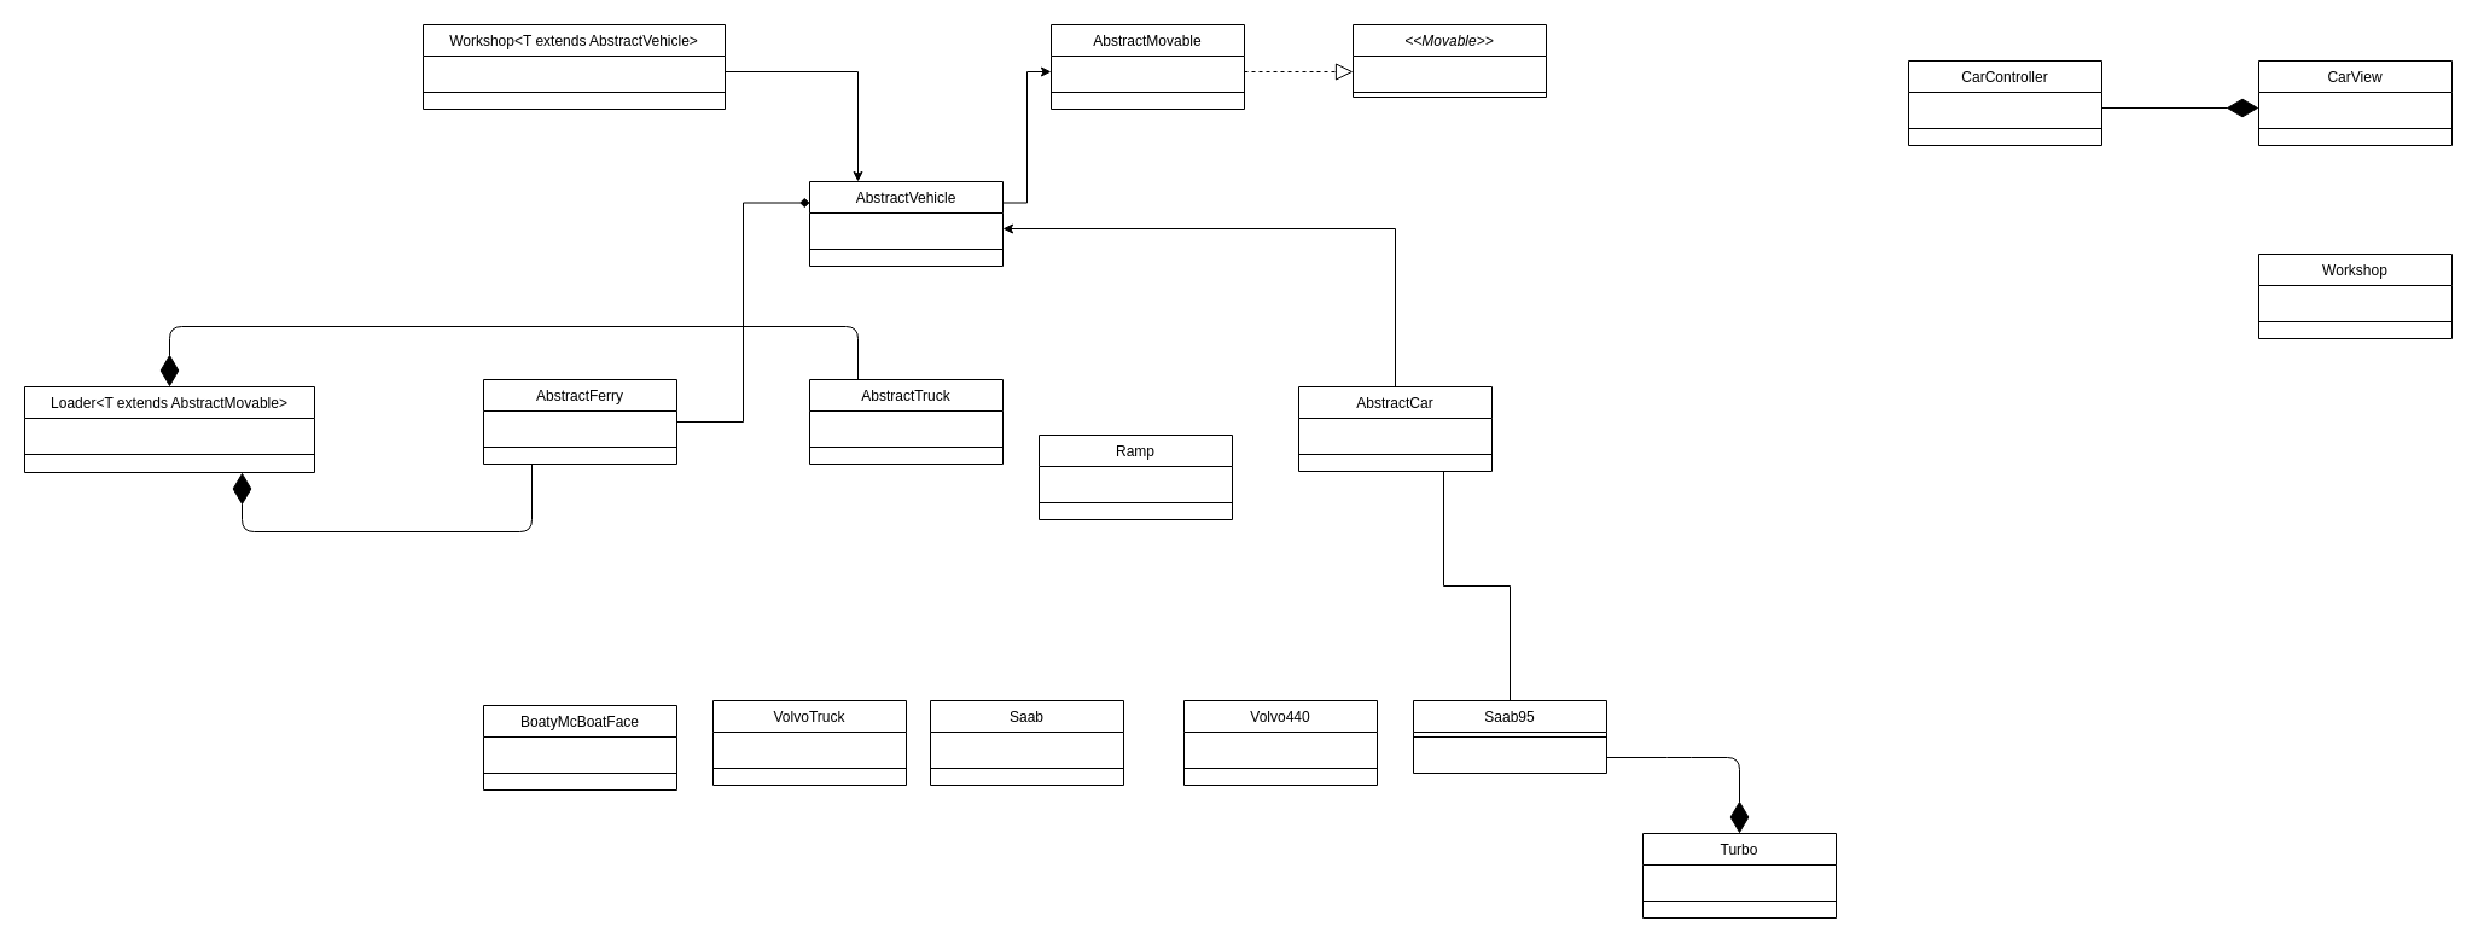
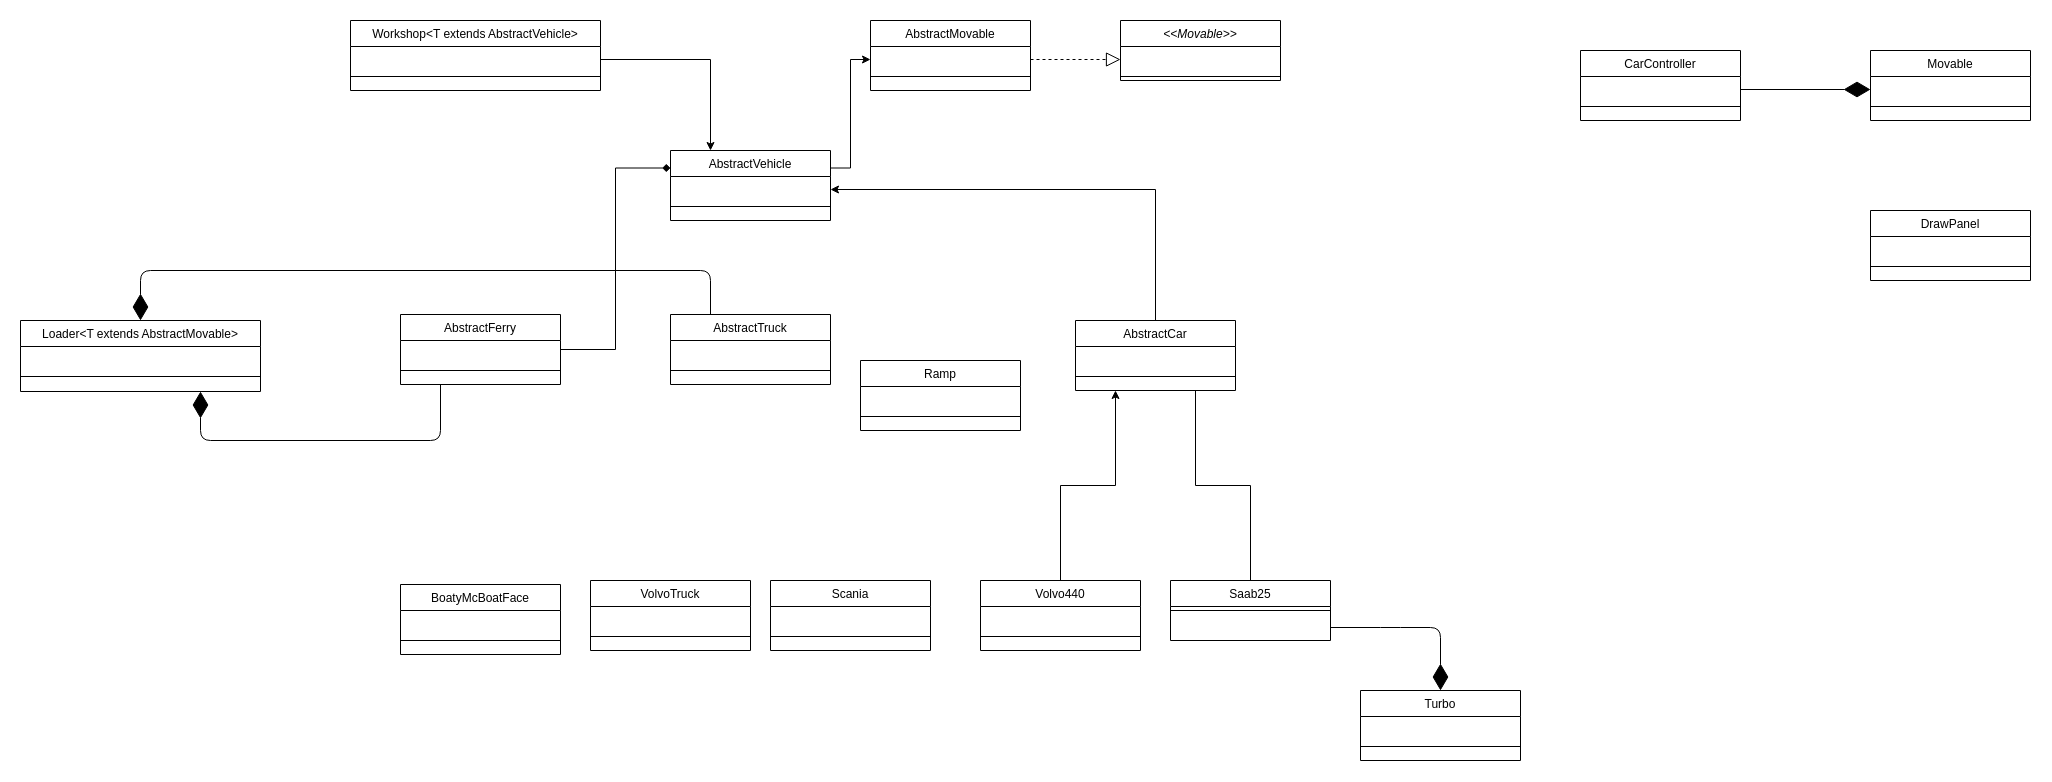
- <mxCell id="61" value="CarView" style="swimlane;fontStyle=0;align=center;verticalAlign=top;childLayout=stackLayout;horizontal=1;startSize=26;horizontalStack=0;resizeParent=1;resizeLast=0;collapsible=1;marginBottom=0;rounded=0;shadow=0;strokeWidth=1;" vertex="1" parent="1"><mxGeometry x="1870" y="50" width="160" height="70" as="geometry"><mxRectangle x="340" y="380" width="170" height="26" as="alternateBounds" /></mxGeometry></mxCell>
+ <mxCell id="61" value="Movable" style="swimlane;fontStyle=0;align=center;verticalAlign=top;childLayout=stackLayout;horizontal=1;startSize=26;horizontalStack=0;resizeParent=1;resizeLast=0;collapsible=1;marginBottom=0;rounded=0;shadow=0;strokeWidth=1;" vertex="1" parent="1"><mxGeometry x="1870" y="50" width="160" height="70" as="geometry"><mxRectangle x="340" y="380" width="170" height="26" as="alternateBounds" /></mxGeometry></mxCell>
- <mxCell id="58" value="Workshop" style="swimlane;fontStyle=0;align=center;verticalAlign=top;childLayout=stackLayout;horizontal=1;startSize=26;horizontalStack=0;resizeParent=1;resizeLast=0;collapsible=1;marginBottom=0;rounded=0;shadow=0;strokeWidth=1;" vertex="1" parent="1"><mxGeometry x="1870" y="210" width="160" height="70" as="geometry"><mxRectangle x="340" y="380" width="170" height="26" as="alternateBounds" /></mxGeometry></mxCell>
+ <mxCell id="58" value="DrawPanel" style="swimlane;fontStyle=0;align=center;verticalAlign=top;childLayout=stackLayout;horizontal=1;startSize=26;horizontalStack=0;resizeParent=1;resizeLast=0;collapsible=1;marginBottom=0;rounded=0;shadow=0;strokeWidth=1;" vertex="1" parent="1"><mxGeometry x="1870" y="210" width="160" height="70" as="geometry"><mxRectangle x="340" y="380" width="170" height="26" as="alternateBounds" /></mxGeometry></mxCell>
+ <mxCell id="40" style="edgeStyle=orthogonalEdgeStyle;rounded=0;orthogonalLoop=1;jettySize=auto;html=1;entryX=0.25;entryY=1;entryDx=0;entryDy=0;exitX=0.5;exitY=0;exitDx=0;exitDy=0;" edge="1" parent="1" source="5" target="11"><mxGeometry relative="1" as="geometry" /></mxCell>
- <mxCell id="17" value="Saab" style="swimlane;fontStyle=0;align=center;verticalAlign=top;childLayout=stackLayout;horizontal=1;startSize=26;horizontalStack=0;resizeParent=1;resizeLast=0;collapsible=1;marginBottom=0;rounded=0;shadow=0;strokeWidth=1;" parent="1" vertex="1"><mxGeometry x="770" y="580" width="160" height="70" as="geometry"><mxRectangle x="340" y="380" width="170" height="26" as="alternateBounds" /></mxGeometry></mxCell>
+ <mxCell id="17" value="Scania" style="swimlane;fontStyle=0;align=center;verticalAlign=top;childLayout=stackLayout;horizontal=1;startSize=26;horizontalStack=0;resizeParent=1;resizeLast=0;collapsible=1;marginBottom=0;rounded=0;shadow=0;strokeWidth=1;" parent="1" vertex="1"><mxGeometry x="770" y="580" width="160" height="70" as="geometry"><mxRectangle x="340" y="380" width="170" height="26" as="alternateBounds" /></mxGeometry></mxCell>
- <mxCell id="2" value="Saab95" style="swimlane;fontStyle=0;align=center;verticalAlign=top;childLayout=stackLayout;horizontal=1;startSize=26;horizontalStack=0;resizeParent=1;resizeLast=0;collapsible=1;marginBottom=0;rounded=0;shadow=0;strokeWidth=1;" parent="1" vertex="1"><mxGeometry x="1170" y="580" width="160" height="60" as="geometry"><mxRectangle x="130" y="380" width="160" height="26" as="alternateBounds" /></mxGeometry></mxCell>
+ <mxCell id="2" value="Saab25" style="swimlane;fontStyle=0;align=center;verticalAlign=top;childLayout=stackLayout;horizontal=1;startSize=26;horizontalStack=0;resizeParent=1;resizeLast=0;collapsible=1;marginBottom=0;rounded=0;shadow=0;strokeWidth=1;" parent="1" vertex="1"><mxGeometry x="1170" y="580" width="160" height="60" as="geometry"><mxRectangle x="130" y="380" width="160" height="26" as="alternateBounds" /></mxGeometry></mxCell>
